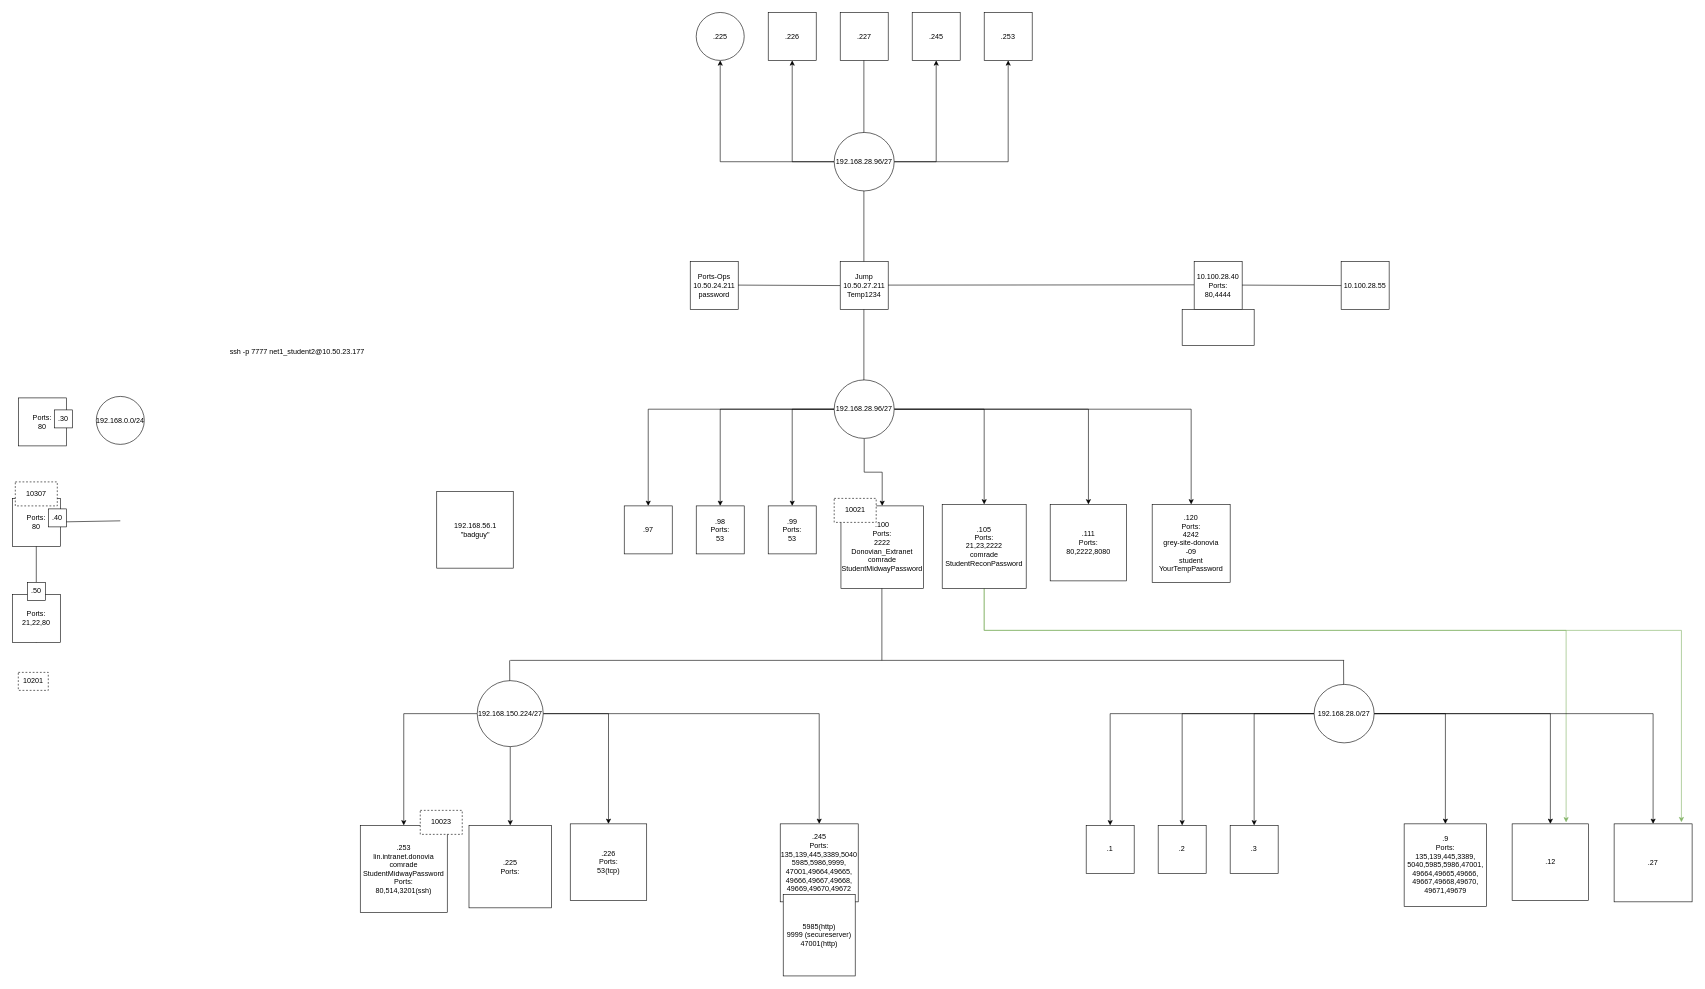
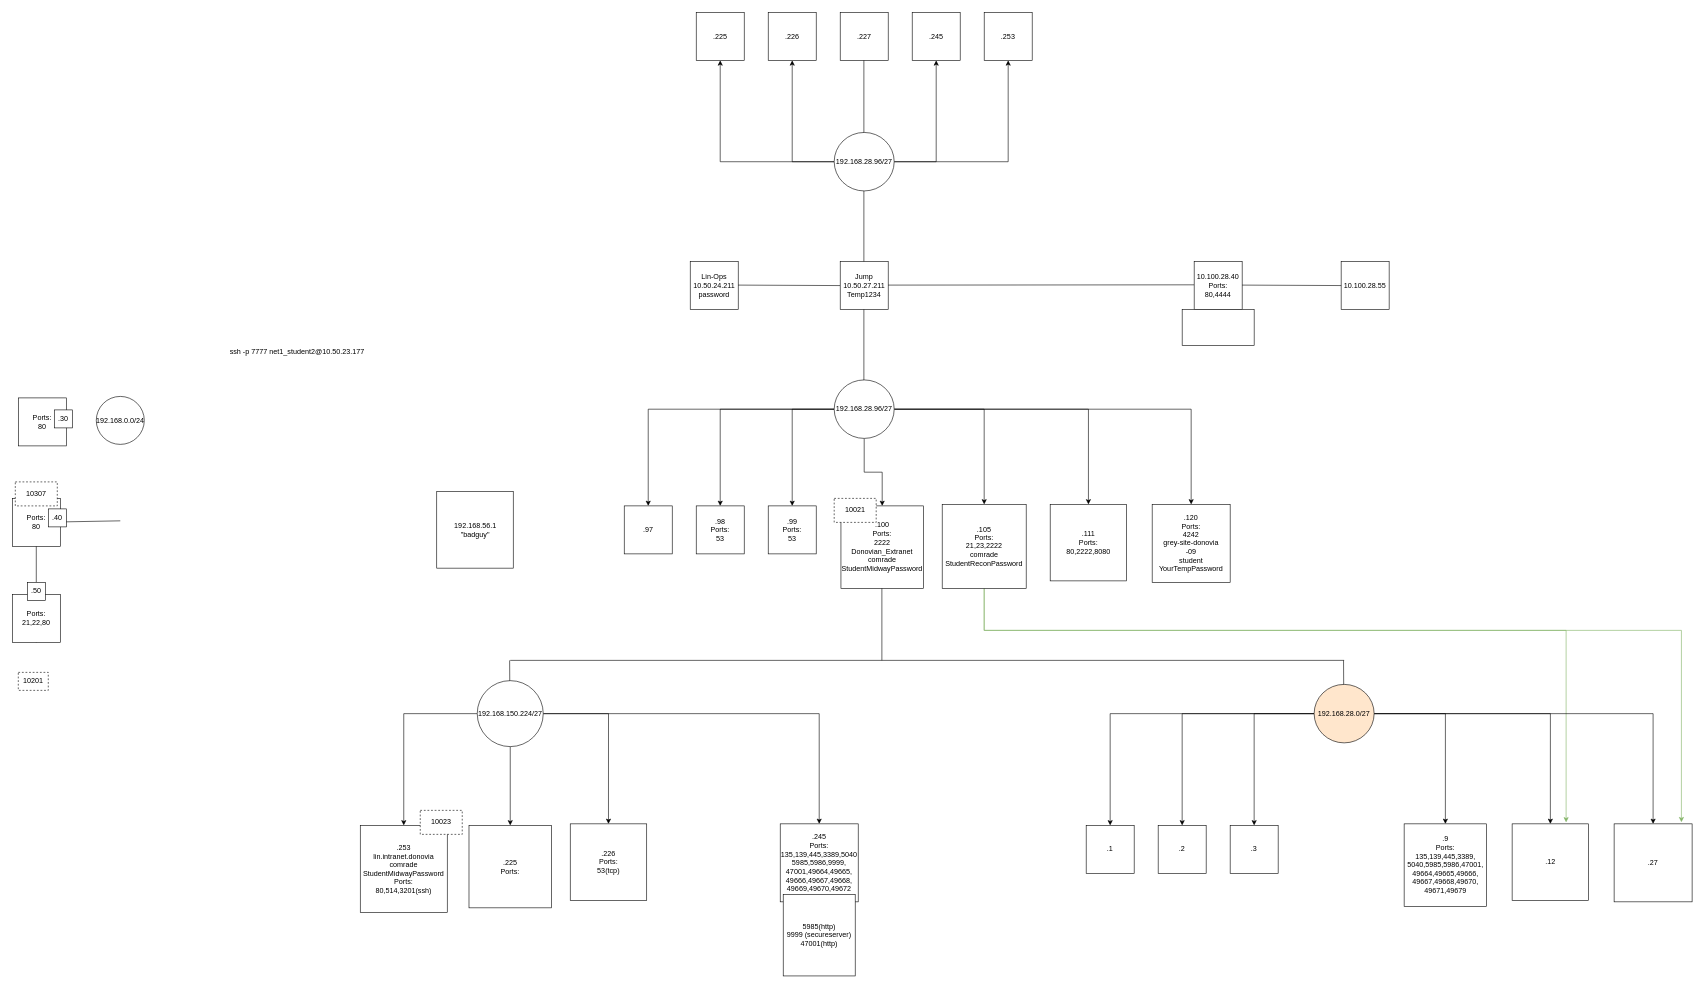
- <mxCell id="42" value=".225" style="ellipse;whiteSpace=wrap;html=1;aspect=fixed;" vertex="1" parent="1"><mxGeometry x="1160" y="20" width="80" height="80" as="geometry" /></mxCell>
+ <mxCell id="42" value=".225" style="whiteSpace=wrap;html=1;aspect=fixed;" vertex="1" parent="1"><mxGeometry x="1160" y="20" width="80" height="80" as="geometry" /></mxCell>
- <mxCell id="4" value="&lt;div&gt;Ports-Ops&lt;/div&gt;&lt;div&gt;10.50.24.211&lt;/div&gt;&lt;div&gt;password&lt;br&gt;&lt;/div&gt;" style="whiteSpace=wrap;html=1;aspect=fixed;" vertex="1" parent="1"><mxGeometry x="1150" y="435" width="80" height="80" as="geometry" /></mxCell>
+ <mxCell id="4" value="&lt;div&gt;Lin-Ops&lt;/div&gt;&lt;div&gt;10.50.24.211&lt;/div&gt;&lt;div&gt;password&lt;br&gt;&lt;/div&gt;" style="whiteSpace=wrap;html=1;aspect=fixed;" vertex="1" parent="1"><mxGeometry x="1150" y="435" width="80" height="80" as="geometry" /></mxCell>
- <mxCell id="63" value="192.168.28.0/27" style="ellipse;whiteSpace=wrap;html=1;" vertex="1" parent="1"><mxGeometry x="2190" y="1140" width="100" height="97.5" as="geometry" /></mxCell>
+ <mxCell id="63" value="192.168.28.0/27" style="ellipse;whiteSpace=wrap;html=1;fillColor=#ffe6cc;" vertex="1" parent="1"><mxGeometry x="2190" y="1140" width="100" height="97.5" as="geometry" /></mxCell>
